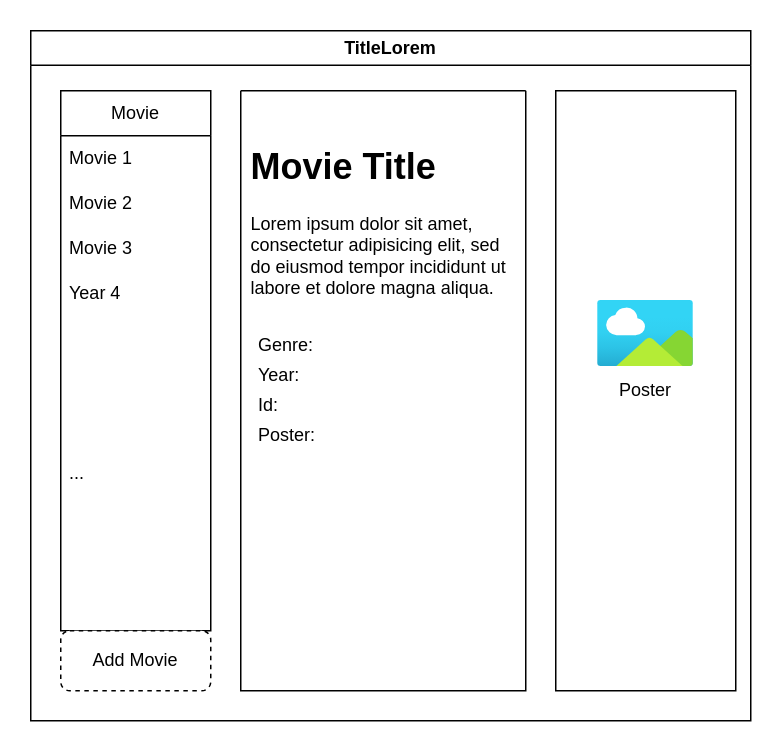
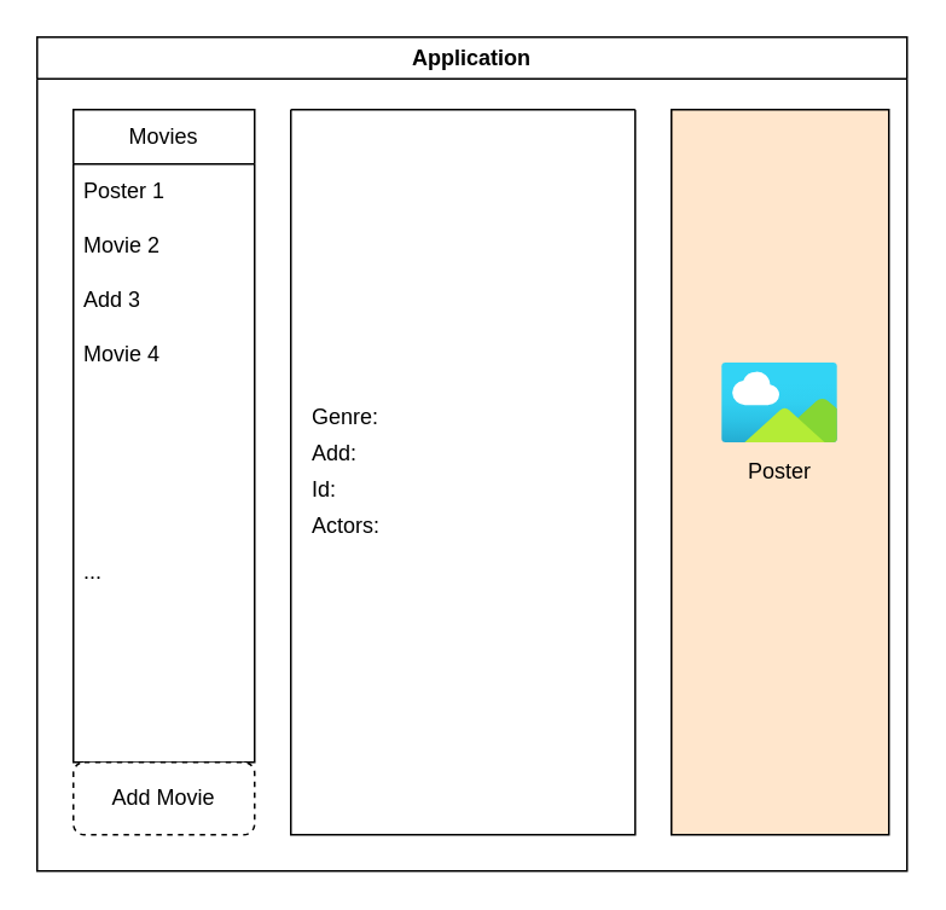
- <mxCell id="2" value="TitleLorem" style="swimlane;whiteSpace=wrap;html=1;" parent="1" vertex="1"><mxGeometry x="20" y="20" width="480" height="460" as="geometry" /></mxCell>
+ <mxCell id="2" value="Application" style="swimlane;whiteSpace=wrap;html=1;" parent="1" vertex="1"><mxGeometry x="20" y="20" width="480" height="460" as="geometry" /></mxCell>
- <mxCell id="3" value="Movie" style="swimlane;fontStyle=0;childLayout=stackLayout;horizontal=1;startSize=30;horizontalStack=0;resizeParent=1;resizeParentMax=0;resizeLast=0;collapsible=1;marginBottom=0;whiteSpace=wrap;html=1;" parent="2" vertex="1"><mxGeometry x="20" y="40" width="100" height="360" as="geometry" /></mxCell>
+ <mxCell id="3" value="Movies" style="swimlane;fontStyle=0;childLayout=stackLayout;horizontal=1;startSize=30;horizontalStack=0;resizeParent=1;resizeParentMax=0;resizeLast=0;collapsible=1;marginBottom=0;whiteSpace=wrap;html=1;" parent="2" vertex="1"><mxGeometry x="20" y="40" width="100" height="360" as="geometry" /></mxCell>
- <mxCell id="4" value="Movie 1" style="text;strokeColor=none;fillColor=none;align=left;verticalAlign=middle;spacingLeft=4;spacingRight=4;overflow=hidden;points=[[0,0.5],[1,0.5]];portConstraint=eastwest;rotatable=0;whiteSpace=wrap;html=1;" parent="3" vertex="1"><mxGeometry y="30" width="100" height="30" as="geometry" /></mxCell>
+ <mxCell id="4" value="Poster 1" style="text;strokeColor=none;fillColor=none;align=left;verticalAlign=middle;spacingLeft=4;spacingRight=4;overflow=hidden;points=[[0,0.5],[1,0.5]];portConstraint=eastwest;rotatable=0;whiteSpace=wrap;html=1;" parent="3" vertex="1"><mxGeometry y="30" width="100" height="30" as="geometry" /></mxCell>
- <mxCell id="10" value="&lt;h1 style=&quot;margin-top: 0px;&quot;&gt;Movie Title&lt;/h1&gt;&lt;p&gt;Lorem ipsum dolor sit amet, consectetur adipisicing elit, sed do eiusmod tempor incididunt ut labore et dolore magna aliqua.&lt;/p&gt;" style="text;html=1;whiteSpace=wrap;overflow=hidden;rounded=0;" parent="9" vertex="1"><mxGeometry x="5" y="30" width="180" height="120" as="geometry" /></mxCell>
- <mxCell id="6" value="Movie 3" style="text;strokeColor=none;fillColor=none;align=left;verticalAlign=middle;spacingLeft=4;spacingRight=4;overflow=hidden;points=[[0,0.5],[1,0.5]];portConstraint=eastwest;rotatable=0;whiteSpace=wrap;html=1;" parent="3" vertex="1"><mxGeometry y="90" width="100" height="30" as="geometry" /></mxCell>
+ <mxCell id="6" value="Add 3" style="text;strokeColor=none;fillColor=none;align=left;verticalAlign=middle;spacingLeft=4;spacingRight=4;overflow=hidden;points=[[0,0.5],[1,0.5]];portConstraint=eastwest;rotatable=0;whiteSpace=wrap;html=1;" parent="3" vertex="1"><mxGeometry y="90" width="100" height="30" as="geometry" /></mxCell>
- <mxCell id="7" value="Year 4" style="text;strokeColor=none;fillColor=none;align=left;verticalAlign=middle;spacingLeft=4;spacingRight=4;overflow=hidden;points=[[0,0.5],[1,0.5]];portConstraint=eastwest;rotatable=0;whiteSpace=wrap;html=1;" parent="3" vertex="1"><mxGeometry y="120" width="100" height="30" as="geometry" /></mxCell>
+ <mxCell id="7" value="Movie 4" style="text;strokeColor=none;fillColor=none;align=left;verticalAlign=middle;spacingLeft=4;spacingRight=4;overflow=hidden;points=[[0,0.5],[1,0.5]];portConstraint=eastwest;rotatable=0;whiteSpace=wrap;html=1;" parent="3" vertex="1"><mxGeometry y="120" width="100" height="30" as="geometry" /></mxCell>
- <mxCell id="15" value="Year:&lt;span style=&quot;white-space: pre;&quot;&gt;&#09;&lt;/span&gt;" style="shape=partialRectangle;html=1;whiteSpace=wrap;connectable=0;strokeColor=inherit;overflow=hidden;fillColor=none;top=0;left=0;bottom=0;right=0;pointerEvents=1;fontSize=12;align=left;spacingLeft=5;" parent="14" vertex="1"><mxGeometry width="60" height="20" as="geometry"><mxRectangle width="60" height="20" as="alternateBounds" /></mxGeometry></mxCell>
+ <mxCell id="15" value="Add:&lt;span style=&quot;white-space: pre;&quot;&gt;&#09;&lt;/span&gt;" style="shape=partialRectangle;html=1;whiteSpace=wrap;connectable=0;strokeColor=inherit;overflow=hidden;fillColor=none;top=0;left=0;bottom=0;right=0;pointerEvents=1;fontSize=12;align=left;spacingLeft=5;" parent="14" vertex="1"><mxGeometry width="60" height="20" as="geometry"><mxRectangle width="60" height="20" as="alternateBounds" /></mxGeometry></mxCell>
- <mxCell id="20" value="Poster" style="rounded=0;whiteSpace=wrap;html=1;" parent="2" vertex="1"><mxGeometry x="350" y="40" width="120" height="400" as="geometry" /></mxCell>
+ <mxCell id="20" value="Poster" style="rounded=0;whiteSpace=wrap;html=1;fillColor=#ffe6cc;" parent="2" vertex="1"><mxGeometry x="350" y="40" width="120" height="400" as="geometry" /></mxCell>
- <mxCell id="19" value="Poster:" style="shape=partialRectangle;html=1;whiteSpace=wrap;connectable=0;strokeColor=inherit;overflow=hidden;fillColor=none;top=0;left=0;bottom=0;right=0;pointerEvents=1;fontSize=12;align=left;spacingLeft=5;" parent="18" vertex="1"><mxGeometry width="60" height="20" as="geometry"><mxRectangle width="60" height="20" as="alternateBounds" /></mxGeometry></mxCell>
+ <mxCell id="19" value="Actors:" style="shape=partialRectangle;html=1;whiteSpace=wrap;connectable=0;strokeColor=inherit;overflow=hidden;fillColor=none;top=0;left=0;bottom=0;right=0;pointerEvents=1;fontSize=12;align=left;spacingLeft=5;" parent="18" vertex="1"><mxGeometry width="60" height="20" as="geometry"><mxRectangle width="60" height="20" as="alternateBounds" /></mxGeometry></mxCell>
